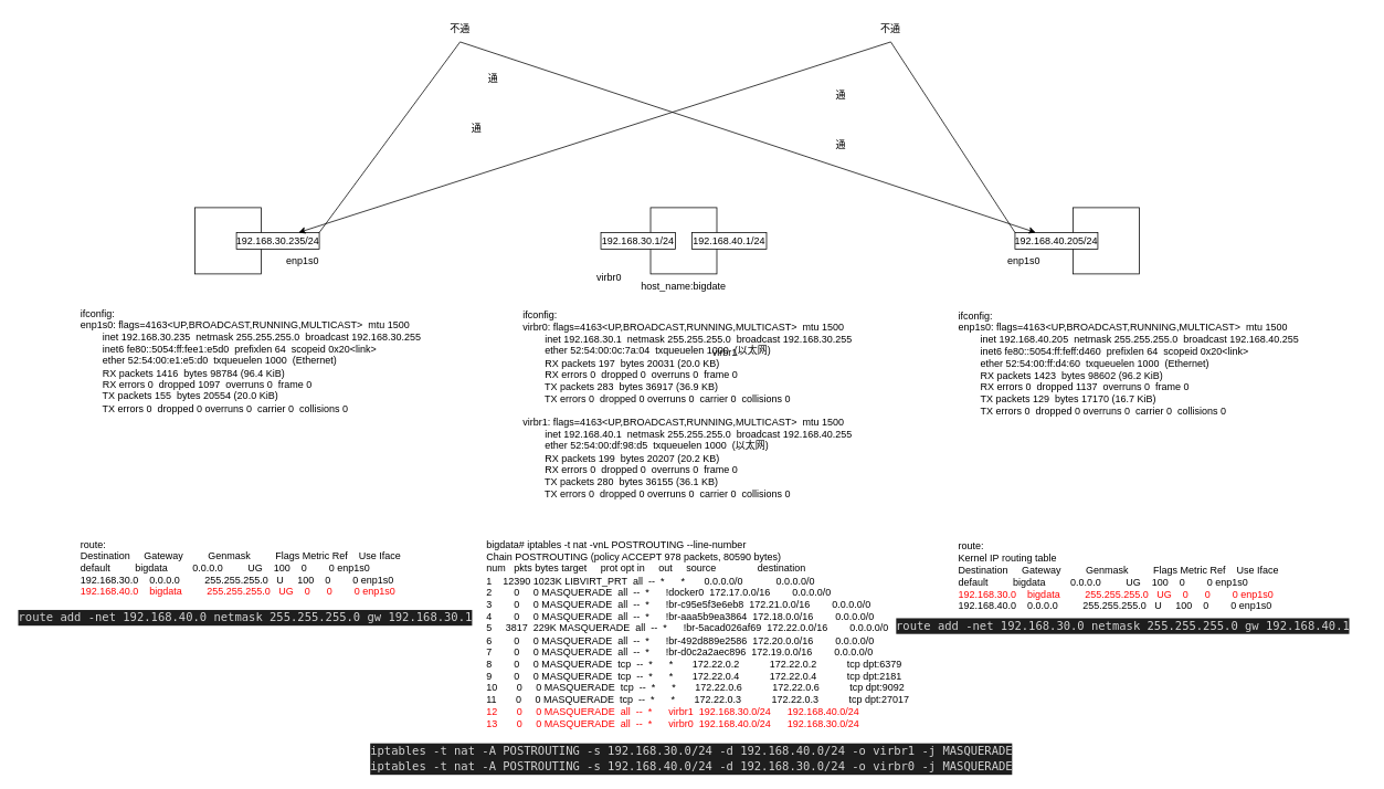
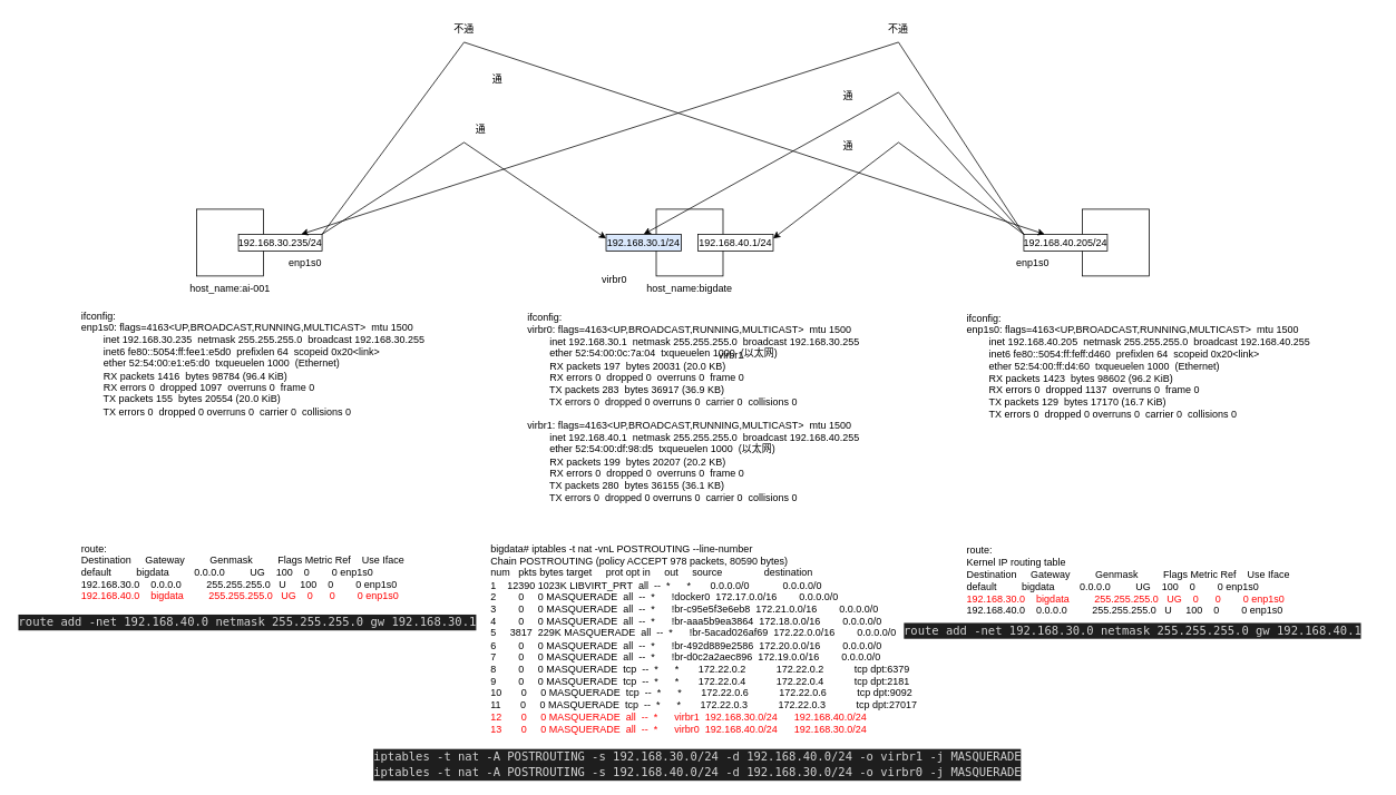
+ <mxCell id="24" value="" style="endArrow=classic;html=1;rounded=0;entryX=0.5;entryY=0;entryDx=0;entryDy=0;exitX=0;exitY=0;exitDx=0;exitDy=0;" edge="1" parent="1" source="16" target="14"><mxGeometry width="50" height="50" relative="1" as="geometry"><mxPoint x="1260" y="290" as="sourcePoint" /><mxPoint x="935" y="295" as="targetPoint" /><Array as="points"><mxPoint x="1075" y="110" /></Array></mxGeometry></mxCell>
+ <mxCell id="23" value="" style="endArrow=classic;html=1;rounded=0;entryX=1;entryY=0.25;entryDx=0;entryDy=0;exitX=0;exitY=0;exitDx=0;exitDy=0;" edge="1" parent="1" source="16" target="13"><mxGeometry width="50" height="50" relative="1" as="geometry"><mxPoint x="1045" y="150" as="sourcePoint" /><mxPoint x="1385" y="155" as="targetPoint" /><Array as="points"><mxPoint x="1075" y="170" /></Array></mxGeometry></mxCell>
+ <mxCell id="21" value="" style="endArrow=classic;html=1;rounded=0;entryX=0;entryY=0.25;entryDx=0;entryDy=0;exitX=1;exitY=0;exitDx=0;exitDy=0;" edge="1" parent="1" source="15" target="14"><mxGeometry width="50" height="50" relative="1" as="geometry"><mxPoint x="845" y="430" as="sourcePoint" /><mxPoint x="895" y="380" as="targetPoint" /><Array as="points"><mxPoint x="555" y="170" /></Array></mxGeometry></mxCell>
- <mxCell id="14" value="192.168.30.1/24" style="rounded=0;whiteSpace=wrap;html=1;" vertex="1" parent="1"><mxGeometry x="725" y="280" width="90" height="20" as="geometry" /></mxCell>
+ <mxCell id="14" value="192.168.30.1/24" style="rounded=0;whiteSpace=wrap;html=1;fillColor=#dae8fc;" vertex="1" parent="1"><mxGeometry x="725" y="280" width="90" height="20" as="geometry" /></mxCell>
+ <mxCell id="5" value="host_name:ai-001" style="text;html=1;strokeColor=none;fillColor=none;align=center;verticalAlign=middle;whiteSpace=wrap;rounded=0;" vertex="1" parent="1"><mxGeometry x="225" y="330" width="100" height="30" as="geometry" /></mxCell>
